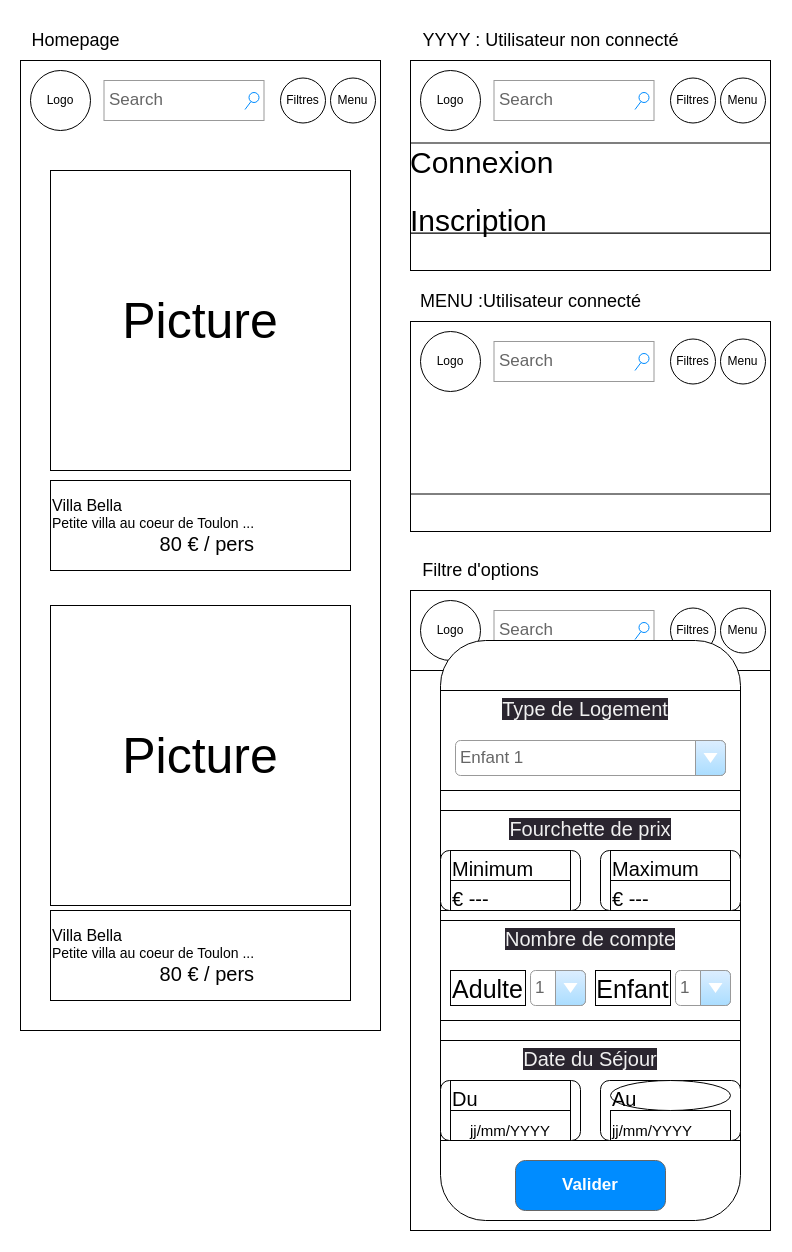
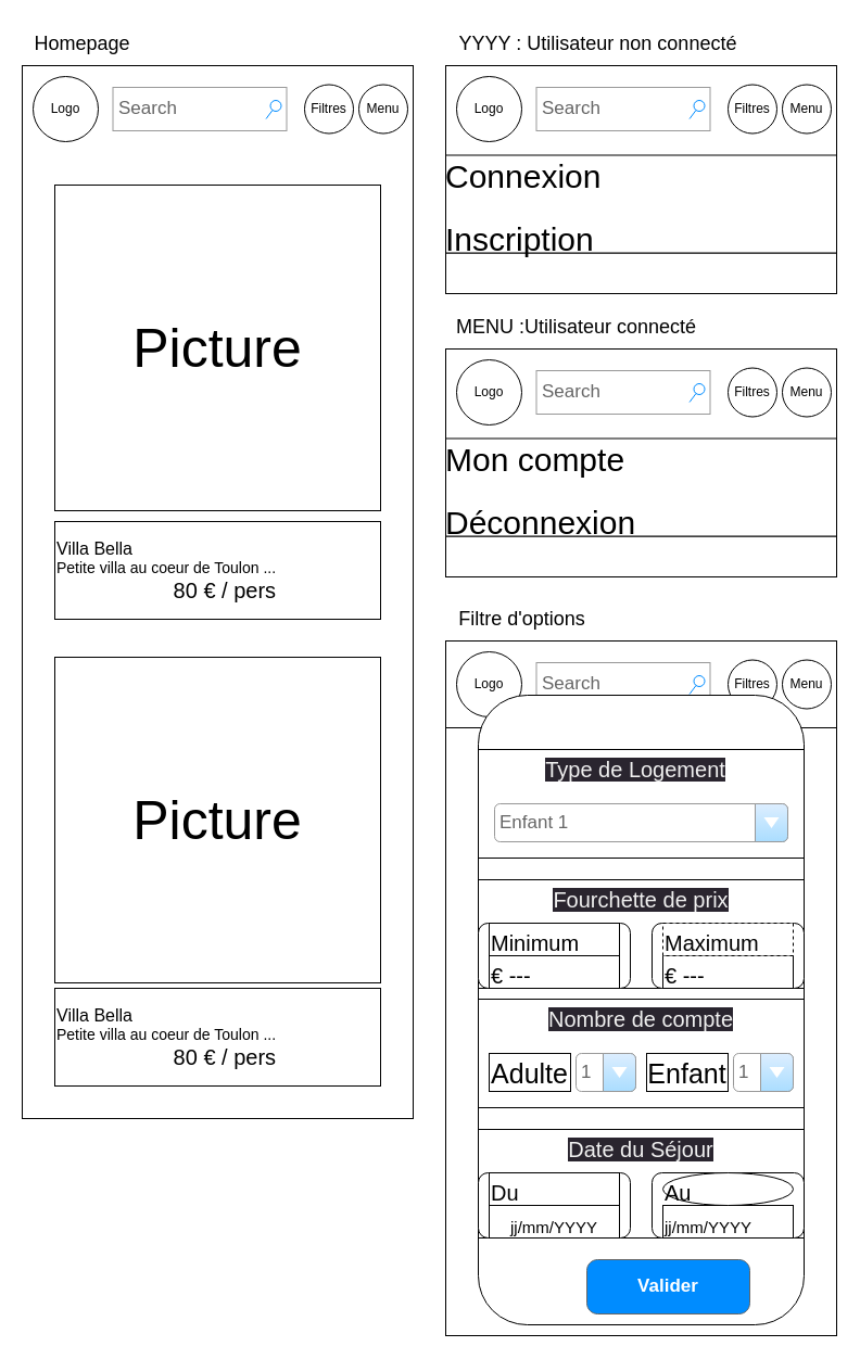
+ <mxCell id="60" value="&lt;p style=&quot;line-height: 1%;&quot;&gt;&lt;span style=&quot;font-size: 30px; background-color: initial;&quot;&gt;Mon compte&lt;/span&gt;&lt;/p&gt;&lt;p style=&quot;line-height: 1%;&quot;&gt;&lt;span style=&quot;font-size: 30px;&quot;&gt;Déconnexion&lt;/span&gt;&lt;/p&gt;" style="rounded=0;whiteSpace=wrap;html=1;fontSize=50;spacing=0;verticalAlign=middle;labelPosition=center;verticalLabelPosition=middle;align=left;" vertex="1" parent="1"><mxGeometry x="410" y="403.5" width="360" height="90" as="geometry" /></mxCell>
- <mxCell id="26" value="&lt;font style=&quot;font-size: 20px;&quot;&gt;Maximum&lt;/font&gt;" style="rounded=0;whiteSpace=wrap;html=1;fontSize=30;align=left;" parent="1" vertex="1"><mxGeometry x="610" y="850" width="120" height="30" as="geometry" /></mxCell>
+ <mxCell id="26" value="&lt;font style=&quot;font-size: 20px;&quot;&gt;Maximum&lt;/font&gt;" style="rounded=0;whiteSpace=wrap;html=1;fontSize=30;align=left;dashed=1;" parent="1" vertex="1"><mxGeometry x="610" y="850" width="120" height="30" as="geometry" /></mxCell>
- <mxCell id="42" value="Valider" style="strokeWidth=1;shadow=0;dashed=0;align=center;html=1;shape=mxgraph.mockup.buttons.button;strokeColor=#666666;fontColor=#ffffff;mainText=;buttonStyle=round;fontSize=17;fontStyle=1;fillColor=#008cff;whiteSpace=wrap;" parent="1" vertex="1"><mxGeometry x="515" y="1160" width="150" height="50" as="geometry" /></mxCell>
+ <mxCell id="42" value="Valider" style="strokeWidth=1;shadow=0;dashed=0;align=center;html=1;shape=mxgraph.mockup.buttons.button;strokeColor=#666666;fontColor=#ffffff;mainText=;buttonStyle=round;fontSize=17;fontStyle=1;fillColor=#008cff;whiteSpace=wrap;" parent="1" vertex="1"><mxGeometry x="540" y="1160" width="150" height="50" as="geometry" /></mxCell>
